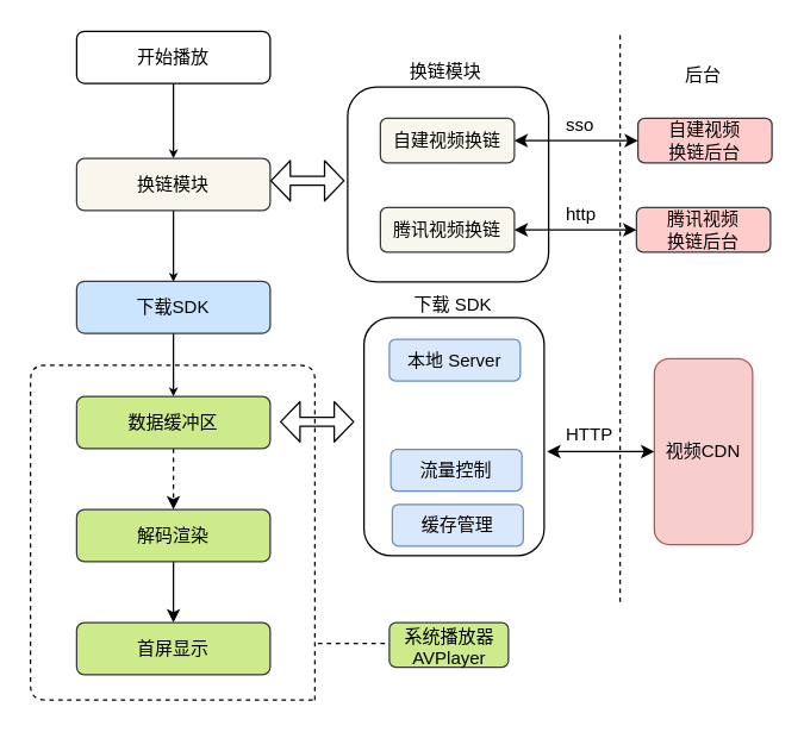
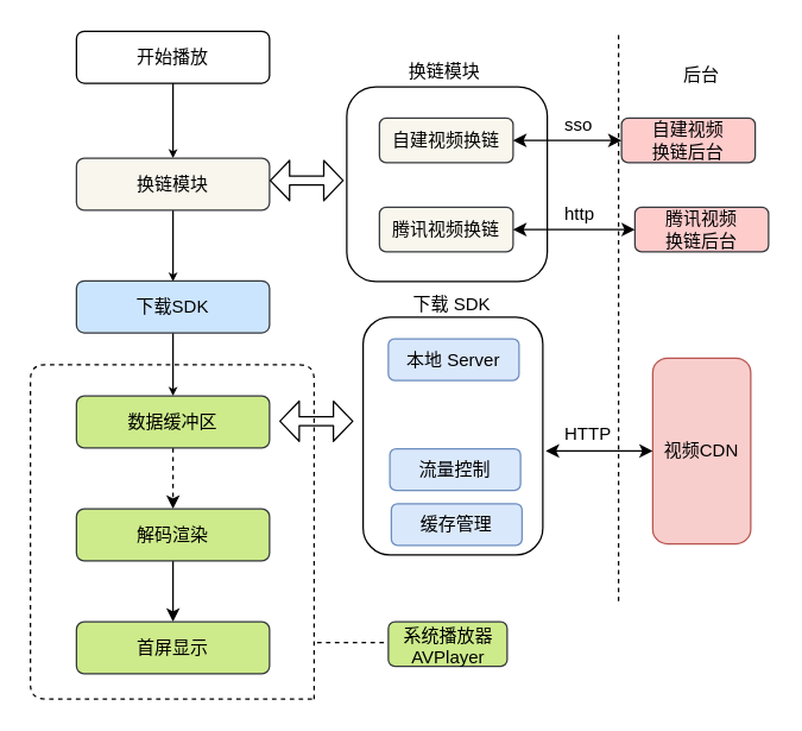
- <mxCell id="5" value="自建视频&lt;br&gt;换链后台" style="rounded=1;whiteSpace=wrap;html=1;fillColor=#ffcccc;strokeColor=#36393d;" parent="1" vertex="1"><mxGeometry x="428" y="79" width="90" height="30" as="geometry" /></mxCell>
+ <mxCell id="5" value="自建视频&lt;br&gt;换链后台" style="rounded=1;whiteSpace=wrap;html=1;fillColor=#ffcccc;strokeColor=#36393d;" parent="1" vertex="1"><mxGeometry x="418" y="79" width="90" height="30" as="geometry" /></mxCell>
